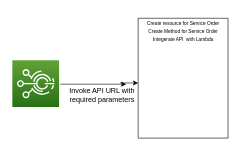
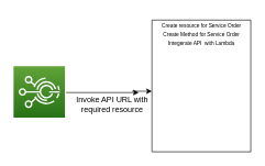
- <mxCell id="4" value="Invoke API URL with required parameters" style="text;html=1;strokeColor=none;fillColor=none;align=center;verticalAlign=middle;whiteSpace=wrap;rounded=0;" vertex="1" parent="1"><mxGeometry x="110" y="138" width="120" height="40" as="geometry" /></mxCell>
+ <mxCell id="4" value="Invoke API URL with required resource" style="text;html=1;strokeColor=none;fillColor=none;align=center;verticalAlign=middle;whiteSpace=wrap;rounded=0;" vertex="1" parent="1"><mxGeometry x="110" y="138" width="120" height="40" as="geometry" /></mxCell>
